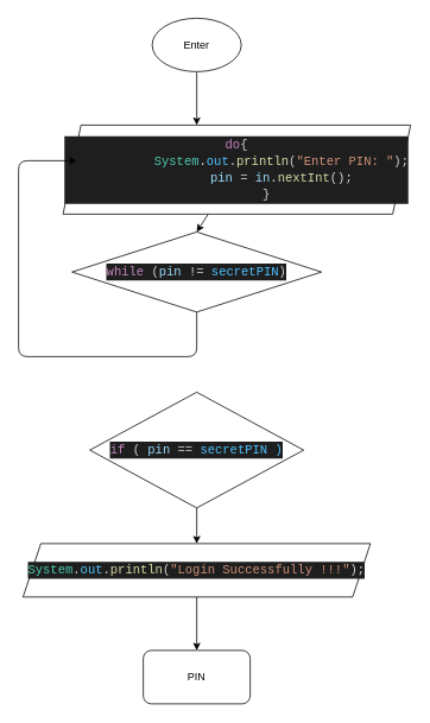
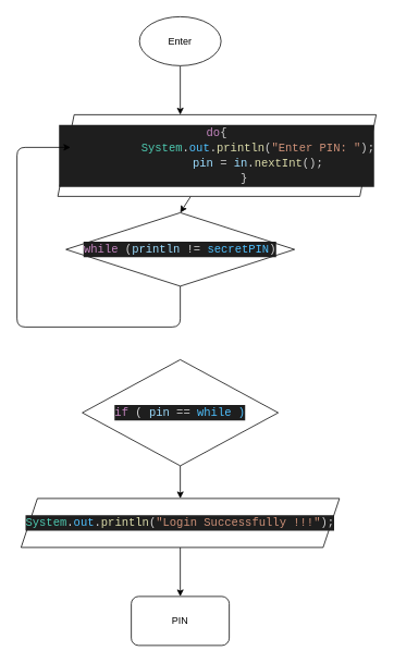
- <mxCell id="6" value="&lt;div style=&quot;color: rgb(212, 212, 212); background-color: rgb(30, 30, 30); font-family: Consolas, &amp;quot;Courier New&amp;quot;, monospace; font-size: 14px; line-height: 19px;&quot;&gt;&lt;span style=&quot;color: #c586c0;&quot;&gt;while&lt;/span&gt; (&lt;span style=&quot;color: #9cdcfe;&quot;&gt;pin&lt;/span&gt; != &lt;span style=&quot;color: #4fc1ff;&quot;&gt;secretPIN&lt;/span&gt;)&lt;/div&gt;" style="rhombus;whiteSpace=wrap;html=1;" parent="1" vertex="1"><mxGeometry x="80" y="260" width="280" height="90" as="geometry" /></mxCell>
+ <mxCell id="6" value="&lt;div style=&quot;color: rgb(212, 212, 212); background-color: rgb(30, 30, 30); font-family: Consolas, &amp;quot;Courier New&amp;quot;, monospace; font-size: 14px; line-height: 19px;&quot;&gt;&lt;span style=&quot;color: #c586c0;&quot;&gt;while&lt;/span&gt; (&lt;span style=&quot;color: #9cdcfe;&quot;&gt;println&lt;/span&gt; != &lt;span style=&quot;color: #4fc1ff;&quot;&gt;secretPIN&lt;/span&gt;)&lt;/div&gt;" style="rhombus;whiteSpace=wrap;html=1;" parent="1" vertex="1"><mxGeometry x="80" y="260" width="280" height="90" as="geometry" /></mxCell>
- <mxCell id="10" value="&lt;br&gt;&lt;div style=&quot;color: rgb(212, 212, 212); background-color: rgb(30, 30, 30); font-family: Consolas, &amp;quot;Courier New&amp;quot;, monospace; font-weight: normal; font-size: 14px; line-height: 19px;&quot;&gt;&lt;div&gt;&lt;span style=&quot;color: #c586c0;&quot;&gt;if&lt;/span&gt;&lt;span style=&quot;color: #d4d4d4;&quot;&gt; ( &lt;/span&gt;&lt;span style=&quot;color: #9cdcfe;&quot;&gt;pin&lt;/span&gt;&lt;span style=&quot;color: #d4d4d4;&quot;&gt; == &lt;/span&gt;&lt;span style=&quot;color: #4fc1ff;&quot;&gt;secretPIN )&lt;/span&gt;&lt;span style=&quot;color: #d4d4d4;&quot;&gt;&lt;/span&gt;&lt;/div&gt;&lt;/div&gt;&lt;br&gt;" style="rhombus;whiteSpace=wrap;html=1;" parent="1" vertex="1"><mxGeometry x="100" y="440" width="240" height="130" as="geometry" /></mxCell>
+ <mxCell id="10" value="&lt;br&gt;&lt;div style=&quot;color: rgb(212, 212, 212); background-color: rgb(30, 30, 30); font-family: Consolas, &amp;quot;Courier New&amp;quot;, monospace; font-weight: normal; font-size: 14px; line-height: 19px;&quot;&gt;&lt;div&gt;&lt;span style=&quot;color: #c586c0;&quot;&gt;if&lt;/span&gt;&lt;span style=&quot;color: #d4d4d4;&quot;&gt; ( &lt;/span&gt;&lt;span style=&quot;color: #9cdcfe;&quot;&gt;pin&lt;/span&gt;&lt;span style=&quot;color: #d4d4d4;&quot;&gt; == &lt;/span&gt;&lt;span style=&quot;color: #4fc1ff;&quot;&gt;while )&lt;/span&gt;&lt;span style=&quot;color: #d4d4d4;&quot;&gt;&lt;/span&gt;&lt;/div&gt;&lt;/div&gt;&lt;br&gt;" style="rhombus;whiteSpace=wrap;html=1;" parent="1" vertex="1"><mxGeometry x="100" y="440" width="240" height="130" as="geometry" /></mxCell>
